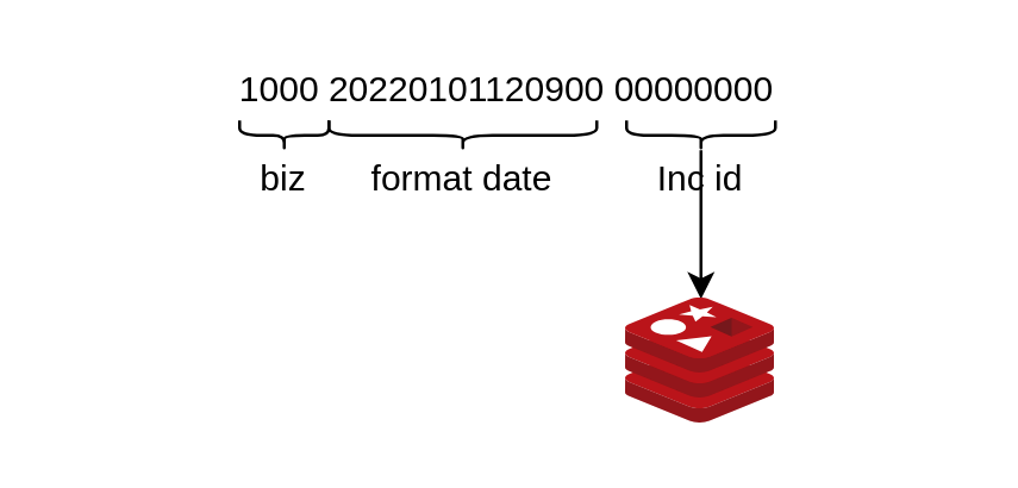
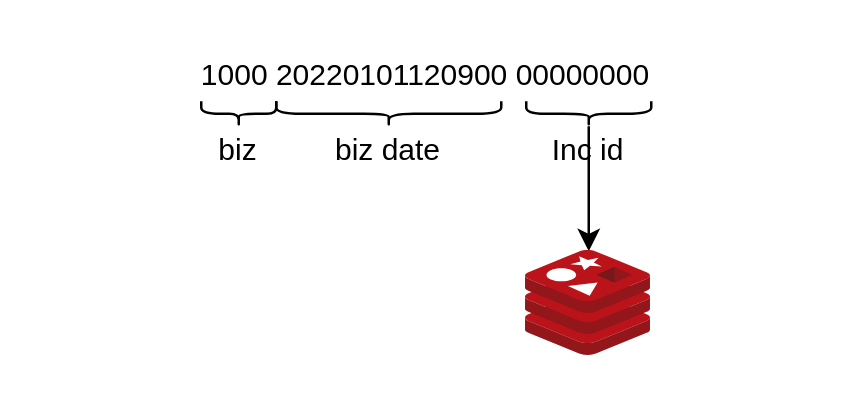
- <mxCell id="4" value="&lt;br&gt;&lt;br&gt;format date" style="shape=curlyBracket;whiteSpace=wrap;html=1;rounded=1;flipH=1;direction=north;" vertex="1" parent="1"><mxGeometry x="110" y="40" width="90" height="10" as="geometry" /></mxCell>
+ <mxCell id="4" value="&lt;br&gt;&lt;br&gt;biz date" style="shape=curlyBracket;whiteSpace=wrap;html=1;rounded=1;flipH=1;direction=north;" vertex="1" parent="1"><mxGeometry x="110" y="40" width="90" height="10" as="geometry" /></mxCell>
